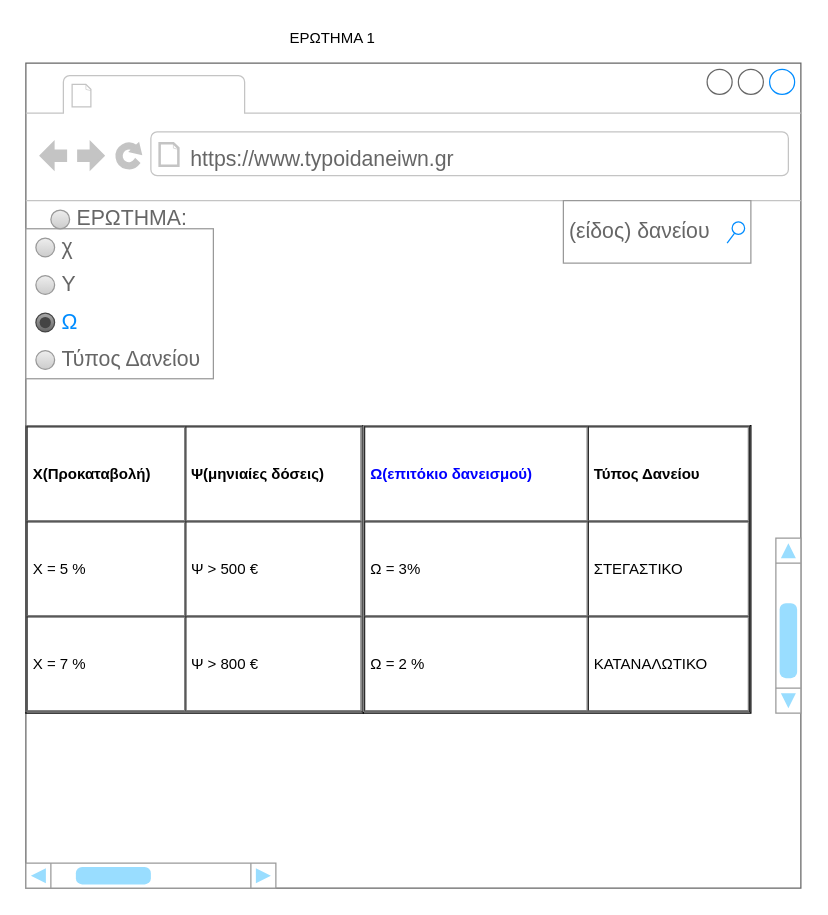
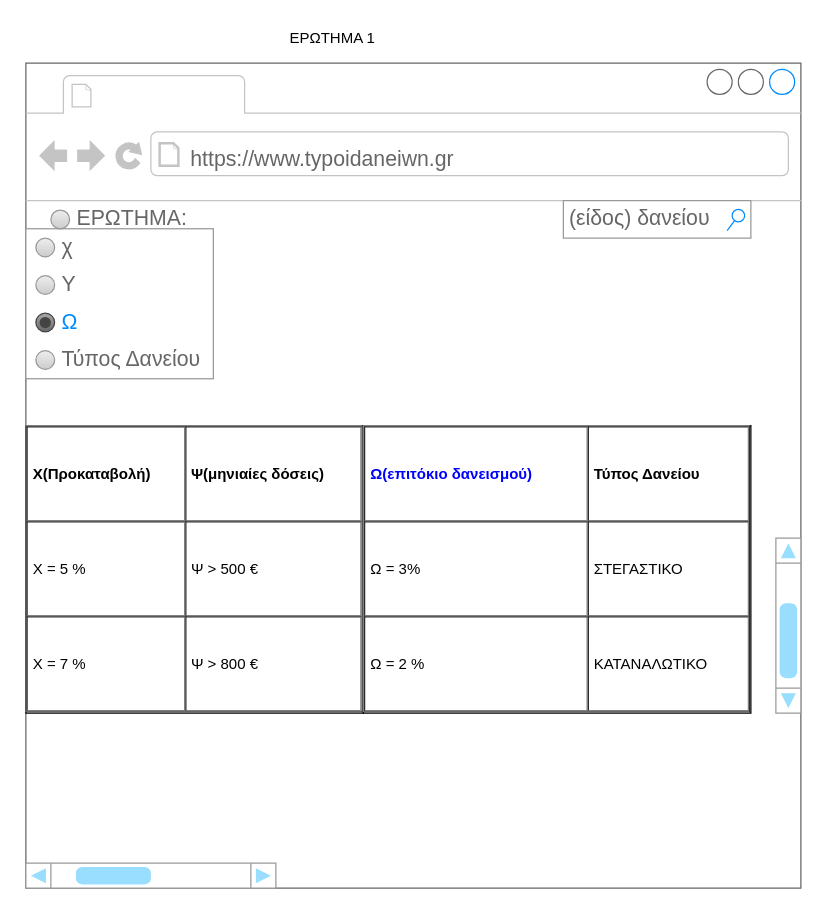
- <mxCell id="4" value="(είδος) δανείου&amp;nbsp;" style="strokeWidth=1;shadow=0;dashed=0;align=center;html=1;shape=mxgraph.mockup.forms.searchBox;strokeColor=#999999;mainText=;strokeColor2=#008cff;fontColor=#666666;fontSize=17;align=left;spacingLeft=3;" parent="2" vertex="1"><mxGeometry x="430" y="110" width="150" height="50" as="geometry" /></mxCell>
+ <mxCell id="4" value="(είδος) δανείου&amp;nbsp;" style="strokeWidth=1;shadow=0;dashed=0;align=center;html=1;shape=mxgraph.mockup.forms.searchBox;strokeColor=#999999;mainText=;strokeColor2=#008cff;fontColor=#666666;fontSize=17;align=left;spacingLeft=3;" parent="2" vertex="1"><mxGeometry x="430" y="110" width="150" height="30" as="geometry" /></mxCell>
